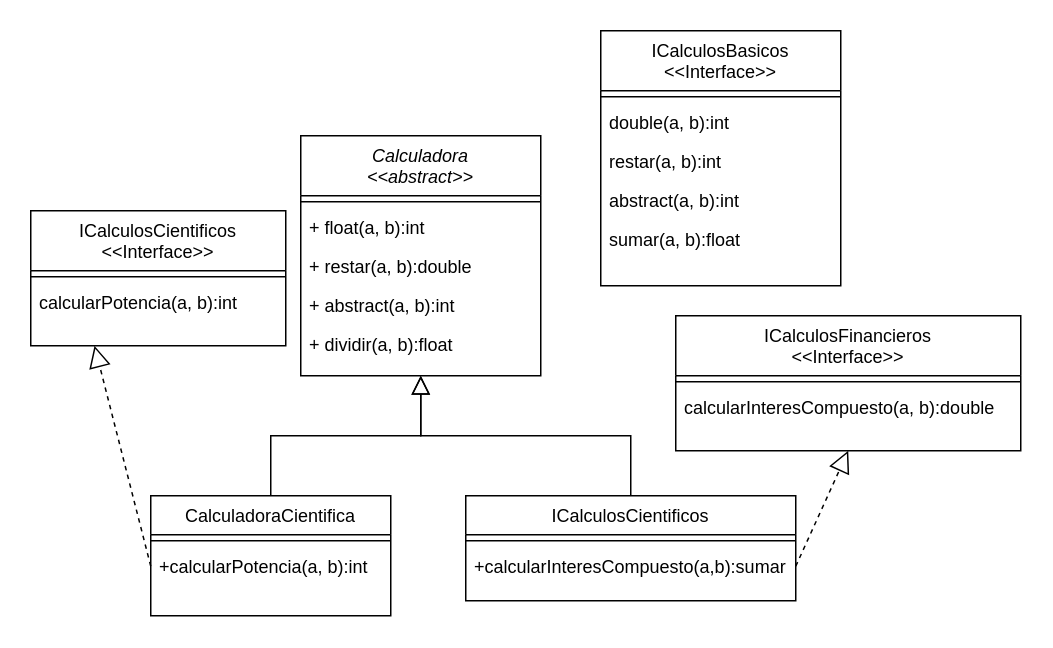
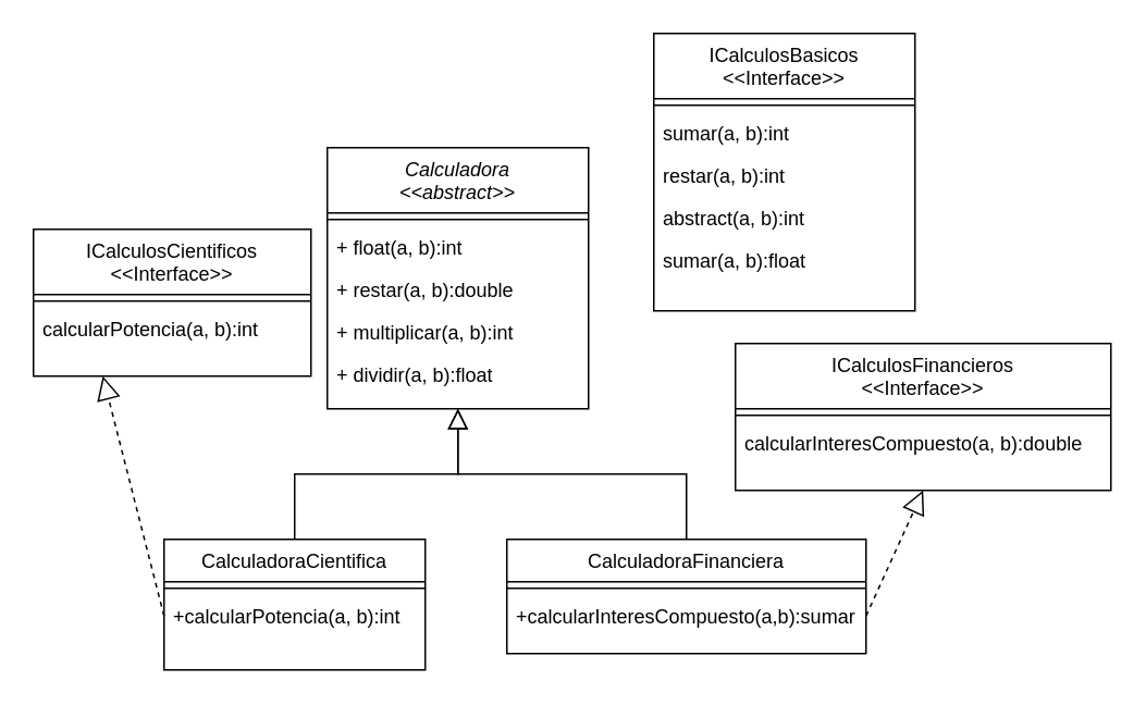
- <mxCell id="18" value="double(a, b):int" style="text;align=left;verticalAlign=top;spacingLeft=4;spacingRight=4;overflow=hidden;rotatable=0;points=[[0,0.5],[1,0.5]];portConstraint=eastwest;" vertex="1" parent="16"><mxGeometry y="48" width="160" height="26" as="geometry" /></mxCell>
+ <mxCell id="18" value="sumar(a, b):int" style="text;align=left;verticalAlign=top;spacingLeft=4;spacingRight=4;overflow=hidden;rotatable=0;points=[[0,0.5],[1,0.5]];portConstraint=eastwest;" vertex="1" parent="16"><mxGeometry y="48" width="160" height="26" as="geometry" /></mxCell>
- <mxCell id="6" value="+ abstract(a, b):int" style="text;align=left;verticalAlign=top;spacingLeft=4;spacingRight=4;overflow=hidden;rotatable=0;points=[[0,0.5],[1,0.5]];portConstraint=eastwest;" vertex="1" parent="2"><mxGeometry y="100" width="160" height="26" as="geometry" /></mxCell>
+ <mxCell id="6" value="+ multiplicar(a, b):int" style="text;align=left;verticalAlign=top;spacingLeft=4;spacingRight=4;overflow=hidden;rotatable=0;points=[[0,0.5],[1,0.5]];portConstraint=eastwest;" vertex="1" parent="2"><mxGeometry y="100" width="160" height="26" as="geometry" /></mxCell>
- <mxCell id="12" value="ICalculosCientificos" style="swimlane;fontStyle=0;align=center;verticalAlign=top;childLayout=stackLayout;horizontal=1;startSize=26;horizontalStack=0;resizeParent=1;resizeLast=0;collapsible=1;marginBottom=0;rounded=0;shadow=0;strokeWidth=1;" vertex="1" parent="1"><mxGeometry x="310" y="330" width="220" height="70" as="geometry"><mxRectangle x="340" y="380" width="170" height="26" as="alternateBounds" /></mxGeometry></mxCell>
+ <mxCell id="12" value="CalculadoraFinanciera" style="swimlane;fontStyle=0;align=center;verticalAlign=top;childLayout=stackLayout;horizontal=1;startSize=26;horizontalStack=0;resizeParent=1;resizeLast=0;collapsible=1;marginBottom=0;rounded=0;shadow=0;strokeWidth=1;" vertex="1" parent="1"><mxGeometry x="310" y="330" width="220" height="70" as="geometry"><mxRectangle x="340" y="380" width="170" height="26" as="alternateBounds" /></mxGeometry></mxCell>
